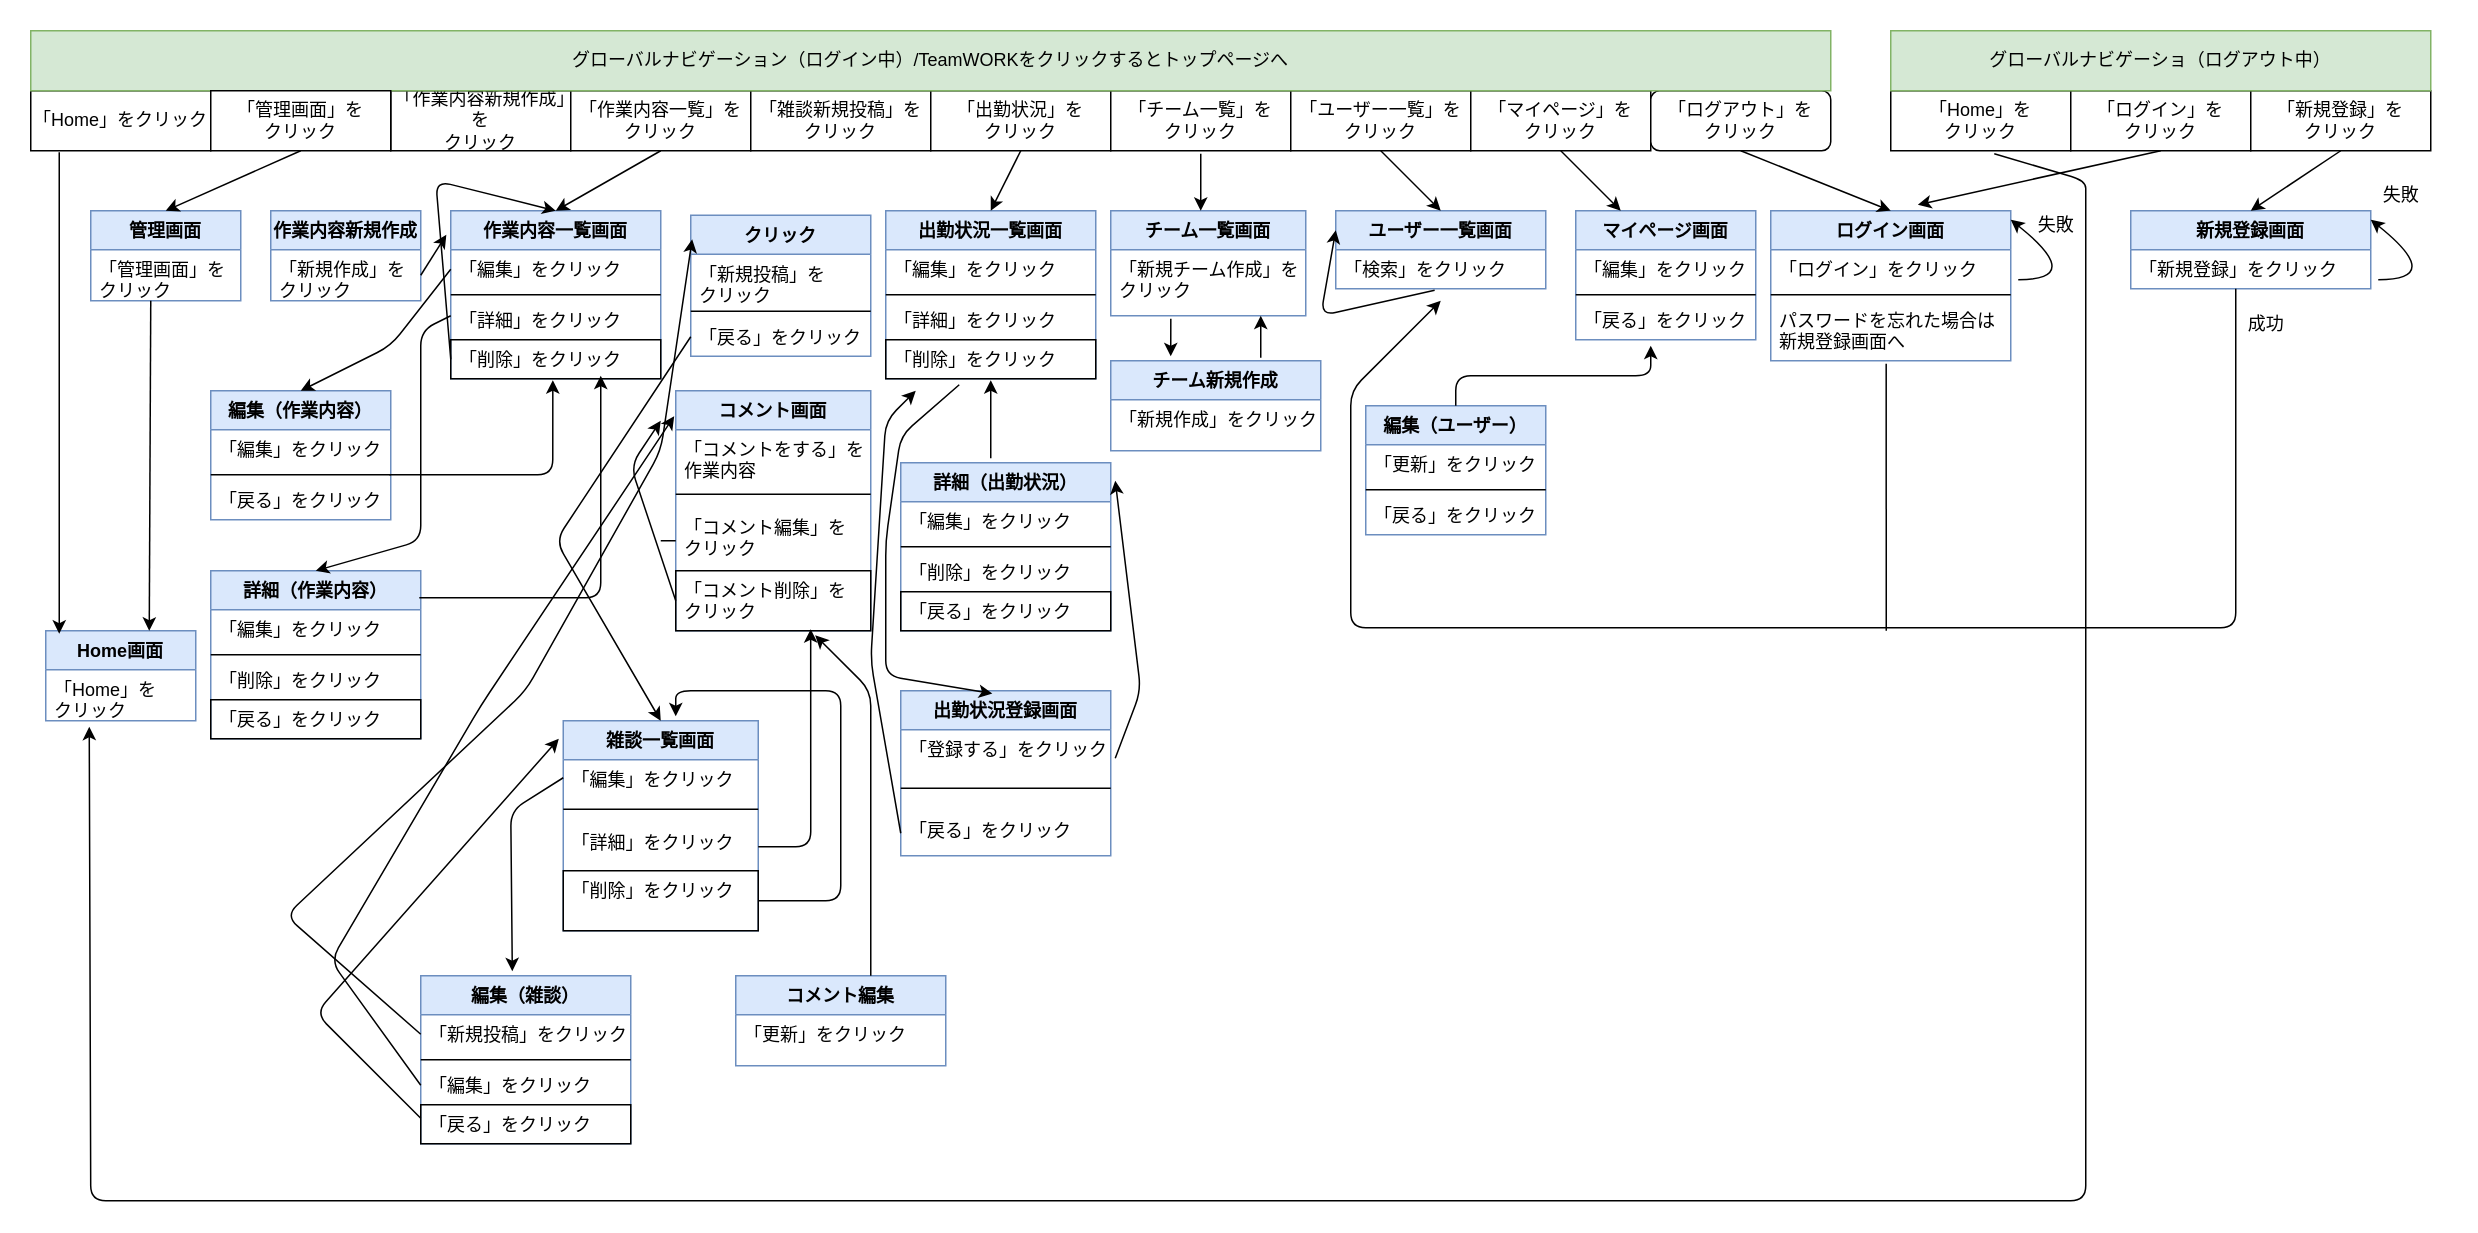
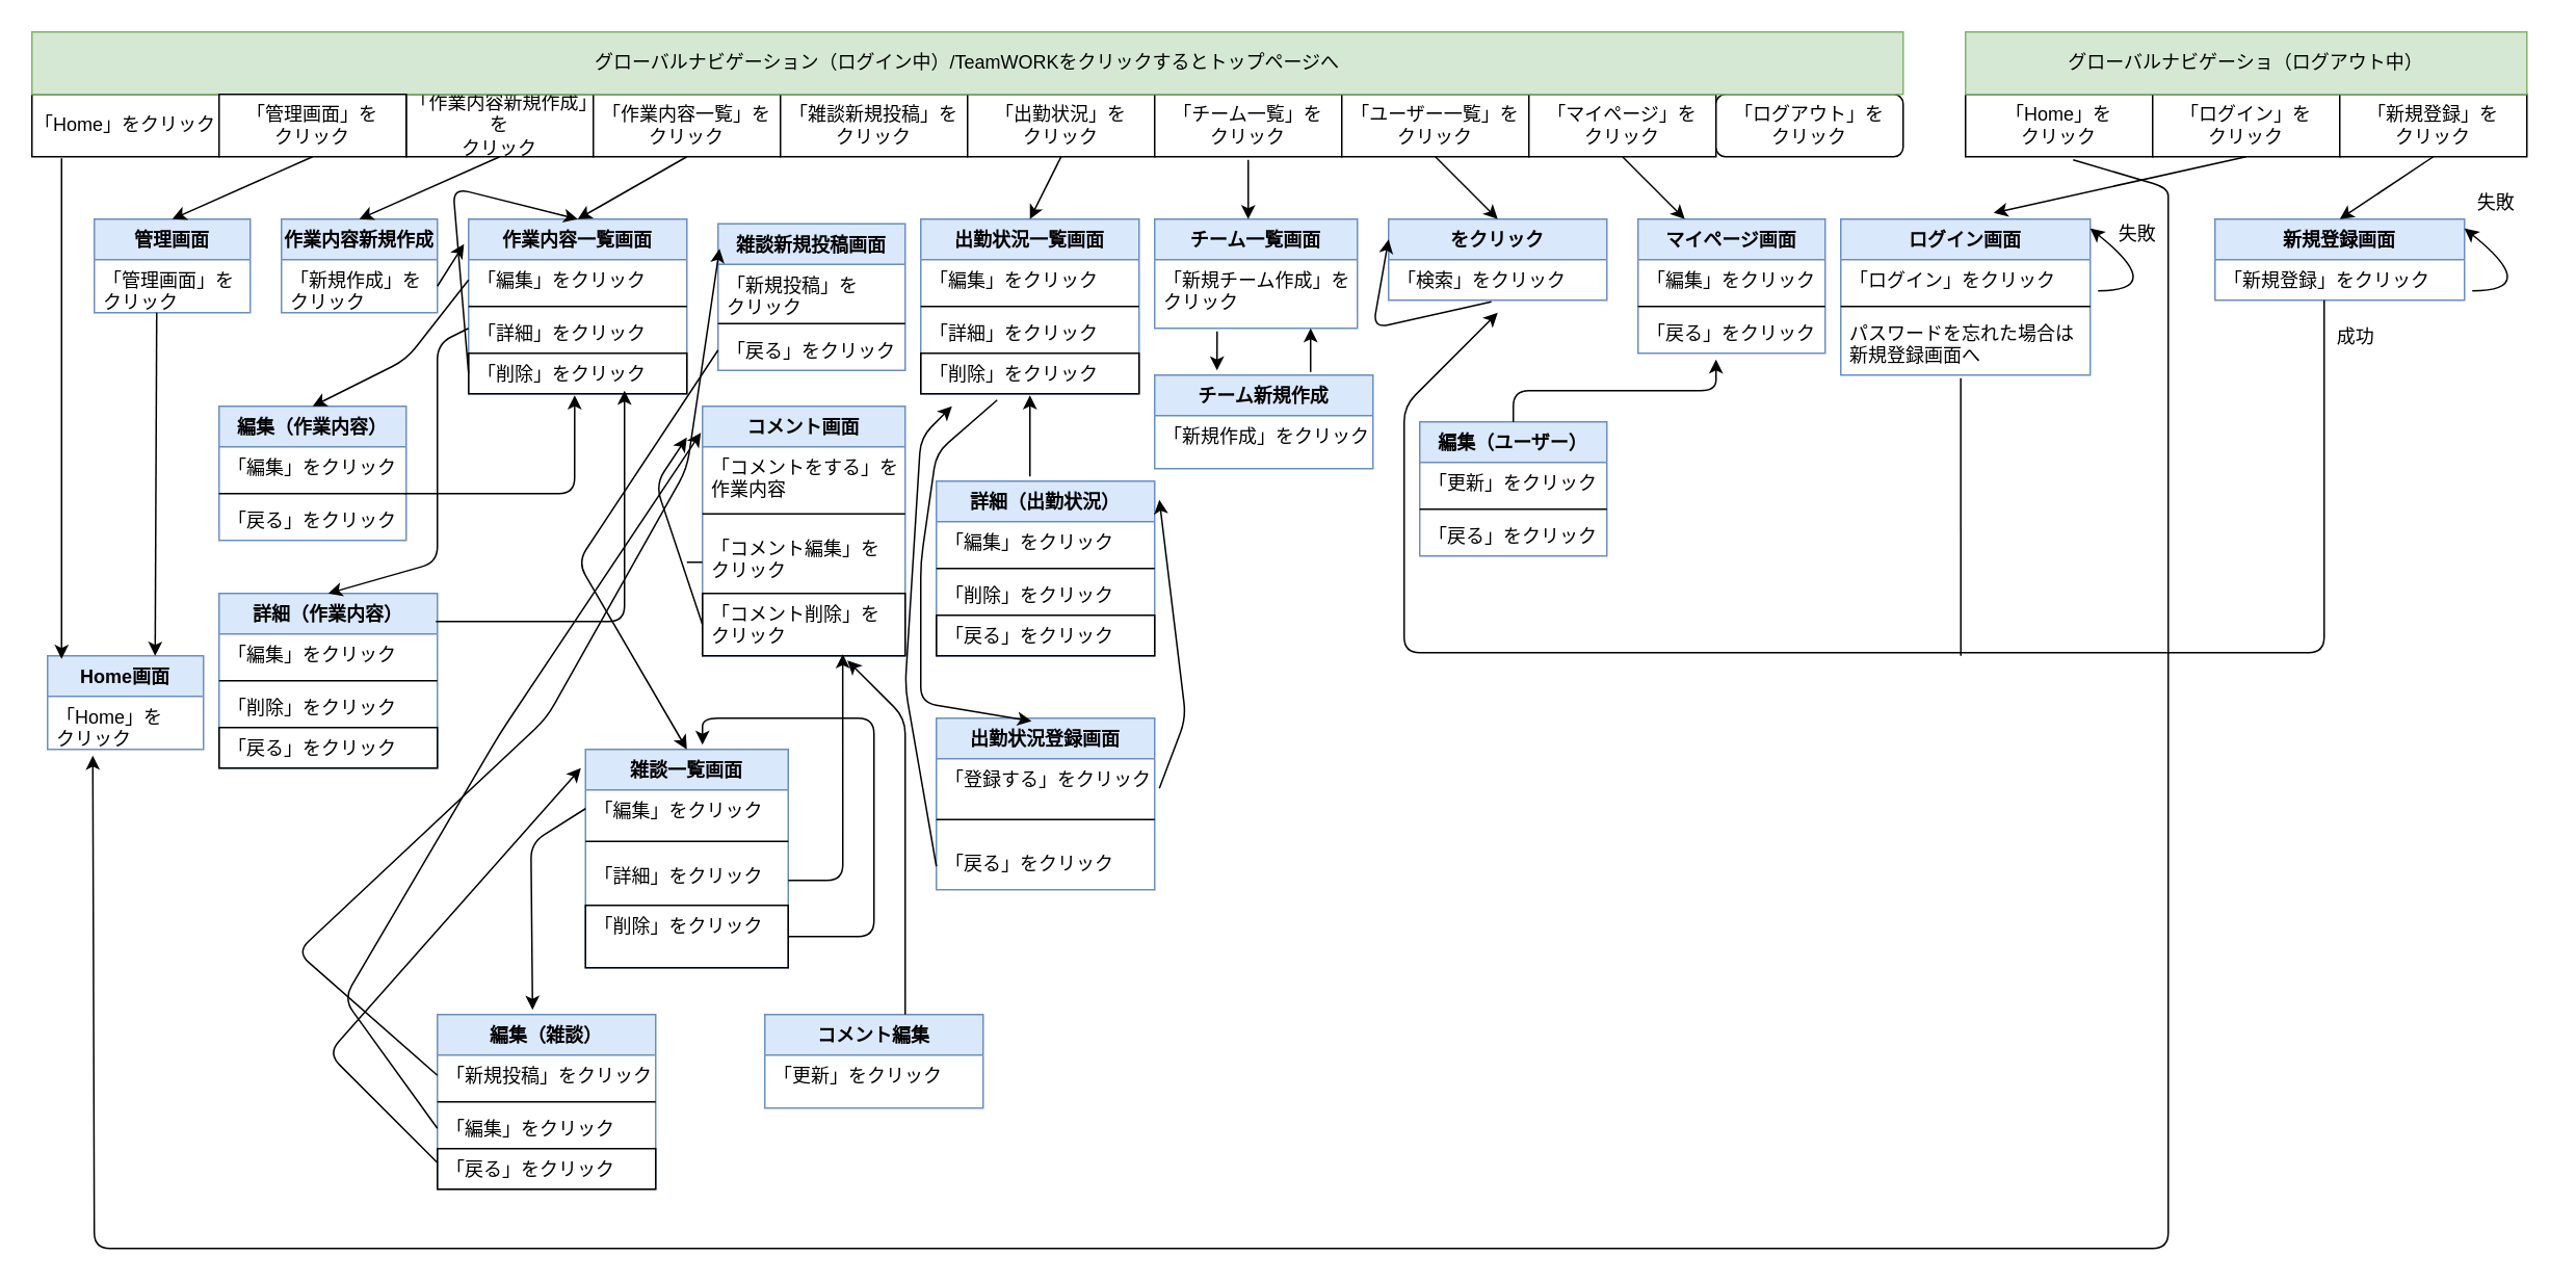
+ <mxCell id="80" value="" style="endArrow=classic;html=1;exitX=0.5;exitY=1;exitDx=0;exitDy=0;entryX=0.5;entryY=0;entryDx=0;entryDy=0;" edge="1" parent="1" source="3" target="43"><mxGeometry width="50" height="50" relative="1" as="geometry"><mxPoint x="200" y="310" as="sourcePoint" /><mxPoint x="250" y="260" as="targetPoint" /></mxGeometry></mxCell>
- <mxCell id="23" value="" style="endArrow=classic;html=1;exitX=0.5;exitY=1;exitDx=0;exitDy=0;entryX=0.5;entryY=0;entryDx=0;entryDy=0;" edge="1" parent="1" source="11" target="17"><mxGeometry width="50" height="50" relative="1" as="geometry"><mxPoint x="670" y="250" as="sourcePoint" /><mxPoint x="720" y="200" as="targetPoint" /></mxGeometry></mxCell>
- <mxCell id="31" value="ユーザー一覧画面" style="swimlane;fontStyle=1;align=center;verticalAlign=top;childLayout=stackLayout;horizontal=1;startSize=26;horizontalStack=0;resizeParent=1;resizeParentMax=0;resizeLast=0;collapsible=1;marginBottom=0;fillColor=#dae8fc;strokeColor=#6c8ebf;" vertex="1" parent="1"><mxGeometry x="890" y="140" width="140" height="52" as="geometry" /></mxCell>
+ <mxCell id="31" value="をクリック" style="swimlane;fontStyle=1;align=center;verticalAlign=top;childLayout=stackLayout;horizontal=1;startSize=26;horizontalStack=0;resizeParent=1;resizeParentMax=0;resizeLast=0;collapsible=1;marginBottom=0;fillColor=#dae8fc;strokeColor=#6c8ebf;" vertex="1" parent="1"><mxGeometry x="890" y="140" width="140" height="52" as="geometry" /></mxCell>
- <mxCell id="96" value="クリック" style="swimlane;fontStyle=1;align=center;verticalAlign=top;childLayout=stackLayout;horizontal=1;startSize=26;horizontalStack=0;resizeParent=1;resizeParentMax=0;resizeLast=0;collapsible=1;marginBottom=0;fillColor=#dae8fc;strokeColor=#6c8ebf;" vertex="1" parent="1"><mxGeometry x="460" y="143" width="120" height="94" as="geometry" /></mxCell>
+ <mxCell id="96" value="雑談新規投稿画面" style="swimlane;fontStyle=1;align=center;verticalAlign=top;childLayout=stackLayout;horizontal=1;startSize=26;horizontalStack=0;resizeParent=1;resizeParentMax=0;resizeLast=0;collapsible=1;marginBottom=0;fillColor=#dae8fc;strokeColor=#6c8ebf;" vertex="1" parent="1"><mxGeometry x="460" y="143" width="120" height="94" as="geometry" /></mxCell>
